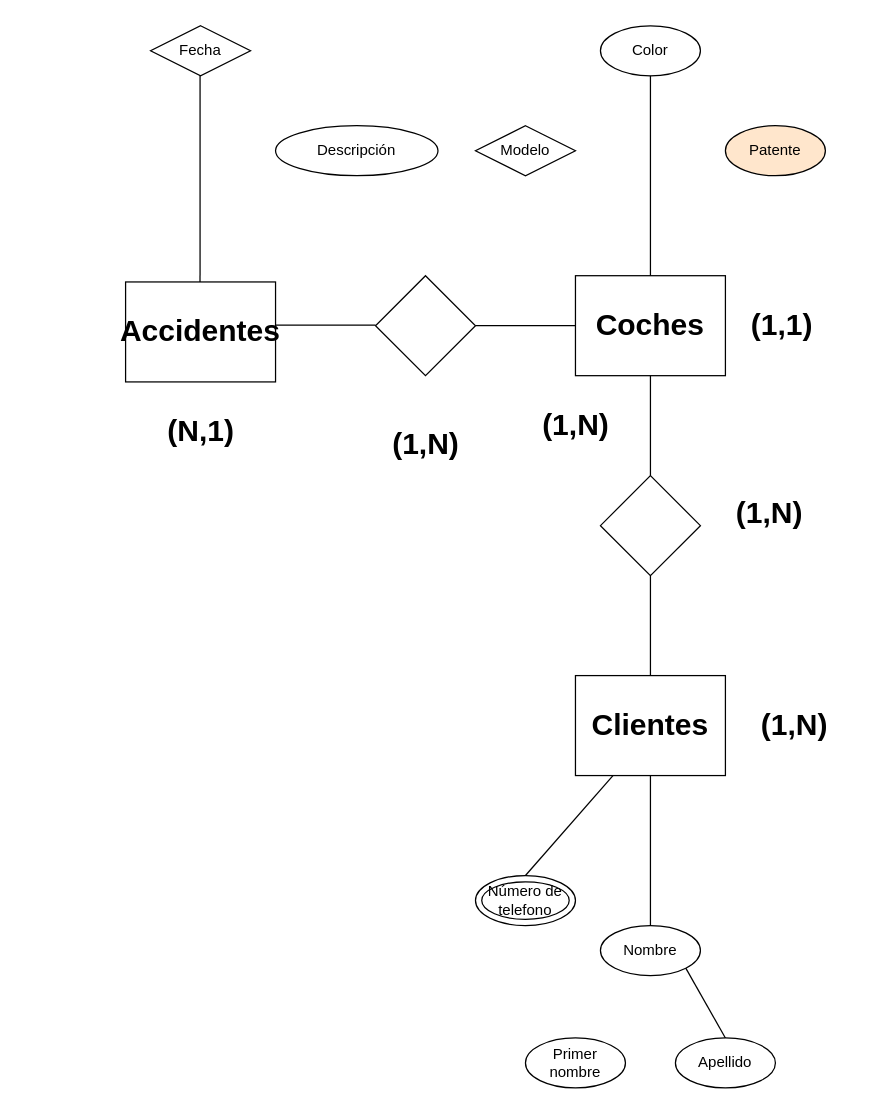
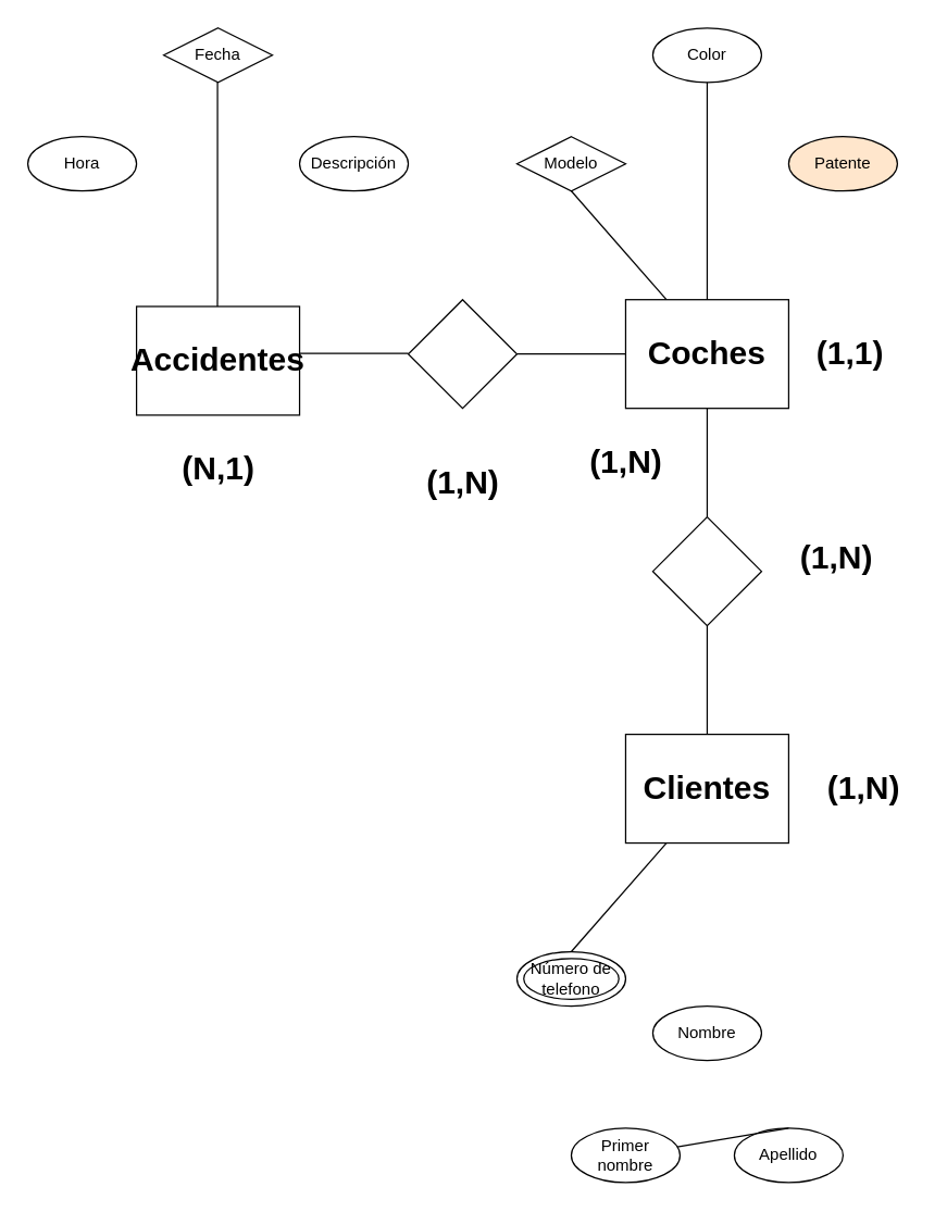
+ <mxCell id="32" value="Hora" style="ellipse;whiteSpace=wrap;html=1;" vertex="1" parent="1"><mxGeometry x="20" y="100" width="80" height="40" as="geometry" /></mxCell>
- <mxCell id="33" value="Descripción" style="ellipse;whiteSpace=wrap;html=1;" vertex="1" parent="1"><mxGeometry x="220" y="100" width="130" height="40" as="geometry" /></mxCell>
+ <mxCell id="33" value="Descripción" style="ellipse;whiteSpace=wrap;html=1;" vertex="1" parent="1"><mxGeometry x="220" y="100" width="80" height="40" as="geometry" /></mxCell>
+ <mxCell id="23" value="" style="endArrow=none;html=1;rounded=0;entryX=0.5;entryY=1;entryDx=0;entryDy=0;exitX=0.25;exitY=0;exitDx=0;exitDy=0;" edge="1" parent="1" source="2" target="7"><mxGeometry width="50" height="50" relative="1" as="geometry"><mxPoint x="540" y="400" as="sourcePoint" /><mxPoint x="540" y="320" as="targetPoint" /></mxGeometry></mxCell>
- <mxCell id="18" value="" style="endArrow=none;html=1;rounded=0;entryX=0.5;entryY=1;entryDx=0;entryDy=0;exitX=0.5;exitY=0;exitDx=0;exitDy=0;" edge="1" parent="1" source="5" target="3"><mxGeometry width="50" height="50" relative="1" as="geometry"><mxPoint x="540" y="840" as="sourcePoint" /><mxPoint x="590" y="790" as="targetPoint" /></mxGeometry></mxCell>
- <mxCell id="17" value="" style="endArrow=none;html=1;rounded=0;exitX=0.5;exitY=0;exitDx=0;exitDy=0;entryX=1;entryY=1;entryDx=0;entryDy=0;" edge="1" parent="1" source="13" target="5"><mxGeometry width="50" height="50" relative="1" as="geometry"><mxPoint x="530" y="830" as="sourcePoint" /><mxPoint x="580" y="780" as="targetPoint" /></mxGeometry></mxCell>
+ <mxCell id="17" value="" style="endArrow=none;html=1;rounded=0;exitX=0.5;exitY=0;exitDx=0;exitDy=0;" edge="1" parent="1" source="13" target="12"><mxGeometry width="50" height="50" relative="1" as="geometry"><mxPoint x="530" y="830" as="sourcePoint" /><mxPoint x="580" y="780" as="targetPoint" /></mxGeometry></mxCell>
